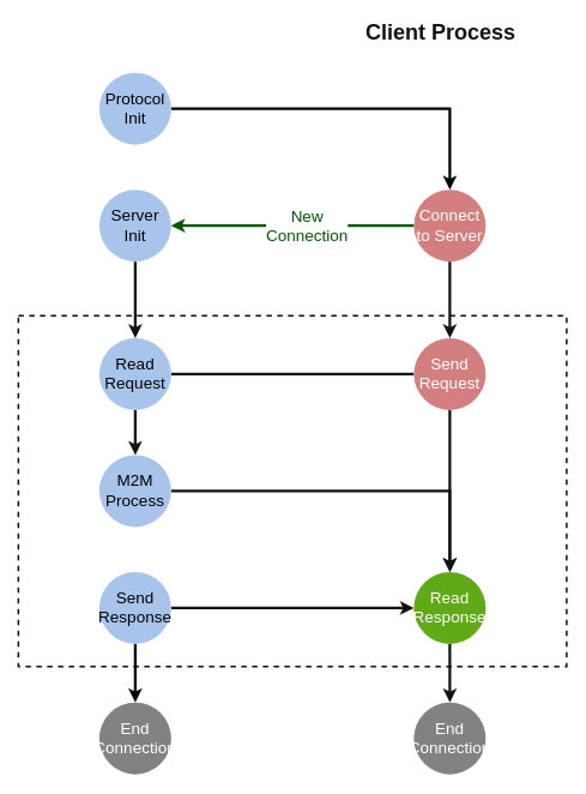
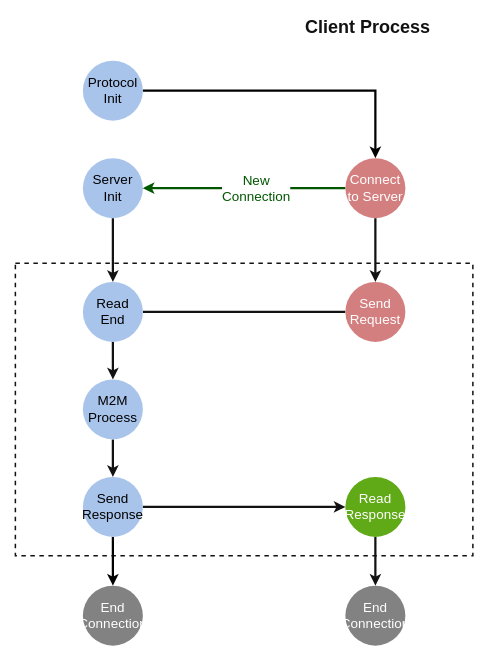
- <mxCell id="19" value="Read Request" style="ellipse;whiteSpace=wrap;html=1;aspect=fixed;dashed=1;labelBackgroundColor=none;labelBorderColor=none;strokeColor=none;strokeWidth=2;fontSize=18;fontColor=default;fillColor=#A9C4EB;" vertex="1" parent="1"><mxGeometry x="110" y="375" width="80" height="80" as="geometry" /></mxCell>
+ <mxCell id="19" value="Read End" style="ellipse;whiteSpace=wrap;html=1;aspect=fixed;dashed=1;labelBackgroundColor=none;labelBorderColor=none;strokeColor=none;strokeWidth=2;fontSize=18;fontColor=default;fillColor=#A9C4EB;" vertex="1" parent="1"><mxGeometry x="110" y="375" width="80" height="80" as="geometry" /></mxCell>
- <mxCell id="10" style="edgeStyle=orthogonalEdgeStyle;rounded=0;orthogonalLoop=1;jettySize=auto;html=1;strokeColor=#121212;strokeWidth=3;fontSize=18;fillColor=#60a917;exitX=0.5;exitY=1;exitDx=0;exitDy=0;entryX=0.5;entryY=0;entryDx=0;entryDy=0;" edge="1" parent="1" source="23" target="24"><mxGeometry relative="1" as="geometry"><mxPoint x="500" y="435" as="sourcePoint" /><mxPoint x="500" y="655" as="targetPoint" /></mxGeometry></mxCell>
- <mxCell id="8" style="edgeStyle=orthogonalEdgeStyle;rounded=0;orthogonalLoop=1;jettySize=auto;html=1;strokeColor=#121212;strokeWidth=3;fontSize=18;startArrow=none;" edge="1" parent="1" source="15" target="24"><mxGeometry relative="1" as="geometry"><mxPoint x="150" y="630" as="sourcePoint" /><mxPoint x="150" y="645" as="targetPoint" /></mxGeometry></mxCell>
+ <mxCell id="8" style="edgeStyle=orthogonalEdgeStyle;rounded=0;orthogonalLoop=1;jettySize=auto;html=1;strokeColor=#121212;strokeWidth=3;fontSize=18;startArrow=none;entryX=0.5;entryY=0;entryDx=0;entryDy=0;" edge="1" parent="1" source="15" target="21"><mxGeometry relative="1" as="geometry"><mxPoint x="150" y="630" as="sourcePoint" /><mxPoint x="150" y="645" as="targetPoint" /></mxGeometry></mxCell>
